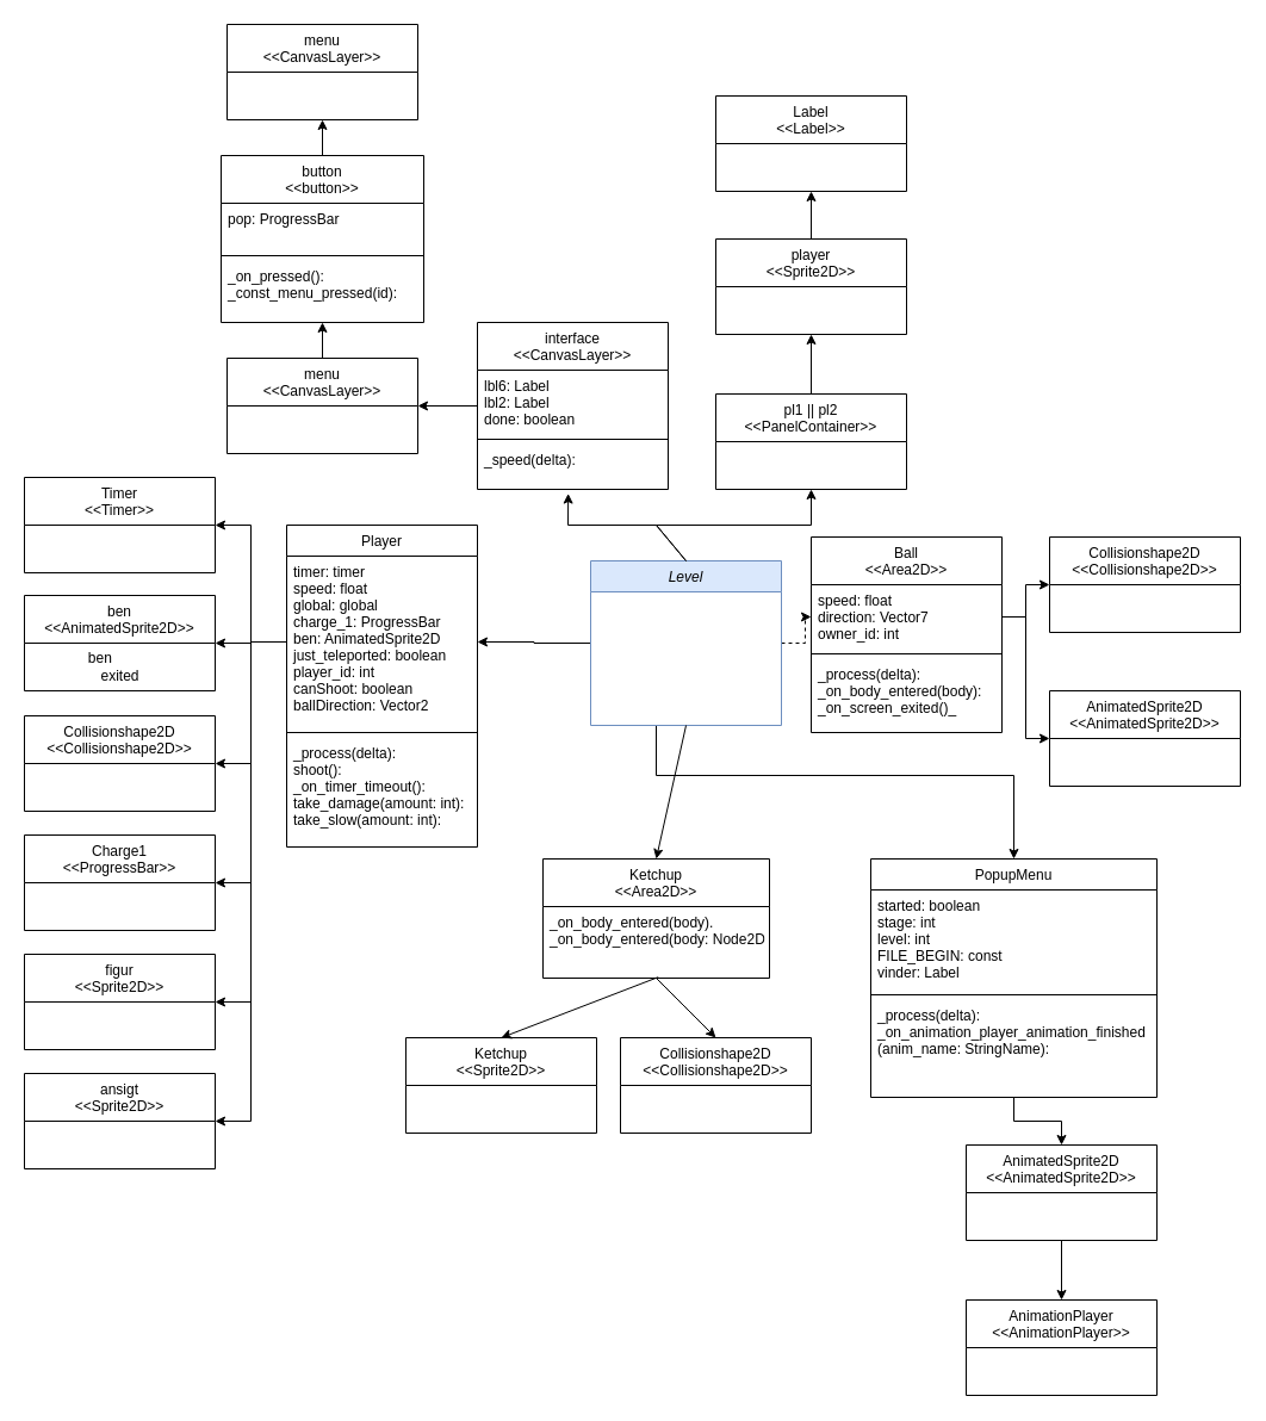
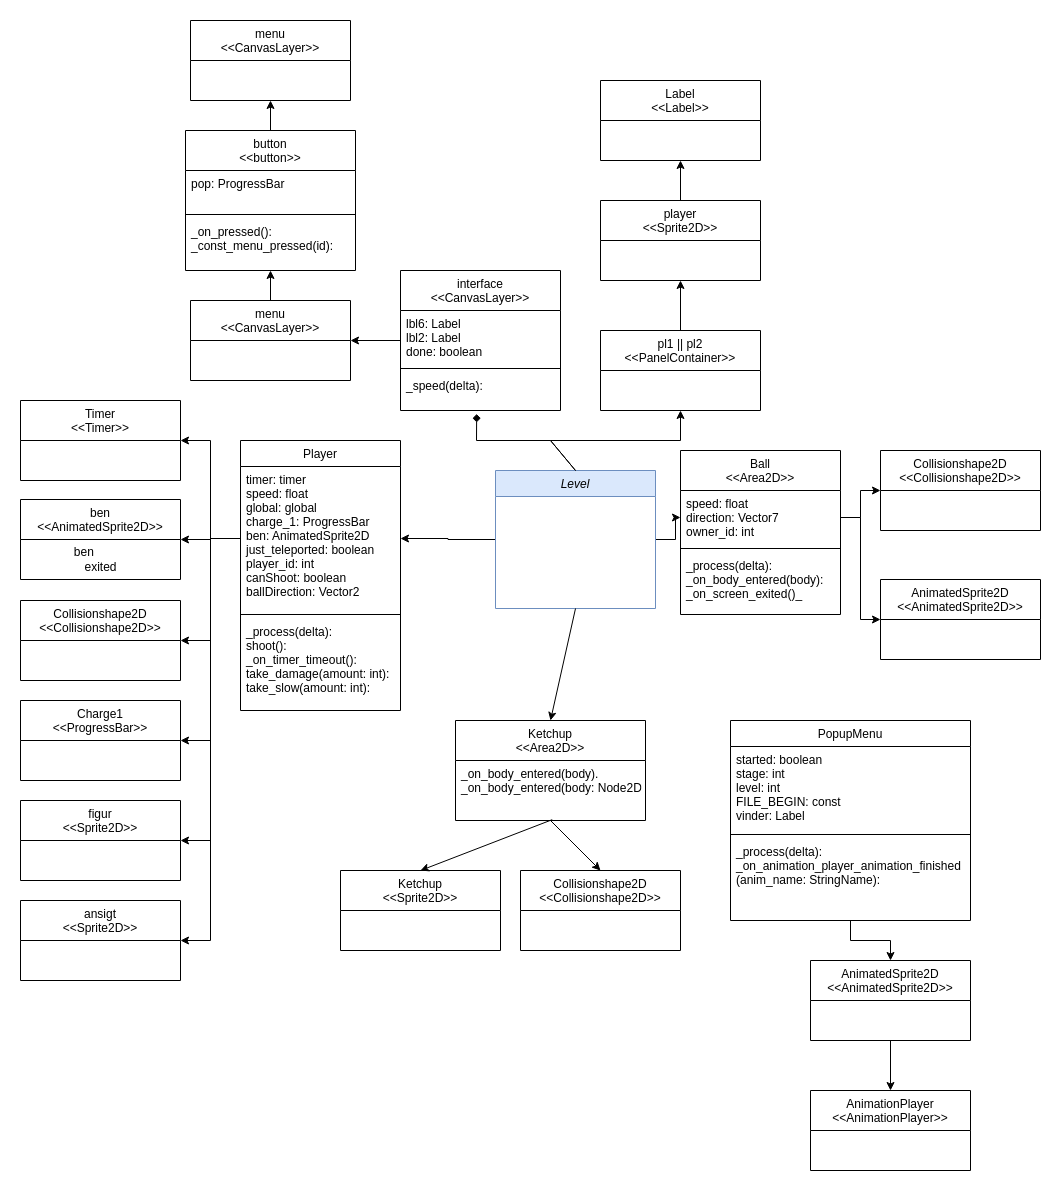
- <mxCell id="56" value="" style="endArrow=classic;html=1;rounded=0;exitX=0.5;exitY=0;exitDx=0;exitDy=0;entryX=0.476;entryY=1.093;entryDx=0;entryDy=0;entryPerimeter=0;" edge="1" parent="1" source="5" target="49"><mxGeometry width="50" height="50" relative="1" as="geometry"><mxPoint x="490" y="400" as="sourcePoint" /><mxPoint x="590" y="420" as="targetPoint" /><Array as="points"><mxPoint x="550" y="440" /><mxPoint x="476" y="440" /></Array></mxGeometry></mxCell>
+ <mxCell id="56" value="" style="endArrow=diamond;html=1;rounded=0;exitX=0.5;exitY=0;exitDx=0;exitDy=0;entryX=0.476;entryY=1.093;entryDx=0;entryDy=0;entryPerimeter=0;" edge="1" parent="1" source="5" target="49"><mxGeometry width="50" height="50" relative="1" as="geometry"><mxPoint x="490" y="400" as="sourcePoint" /><mxPoint x="590" y="420" as="targetPoint" /><Array as="points"><mxPoint x="550" y="440" /><mxPoint x="476" y="440" /></Array></mxGeometry></mxCell>
- <mxCell id="3" style="edgeStyle=orthogonalEdgeStyle;rounded=0;orthogonalLoop=1;jettySize=auto;html=1;entryX=0;entryY=0.5;entryDx=0;entryDy=0;dashed=1;" parent="1" source="5" target="7" edge="1"><mxGeometry relative="1" as="geometry"><mxPoint x="687.12" y="537.172" as="targetPoint" /></mxGeometry></mxCell>
+ <mxCell id="3" style="edgeStyle=orthogonalEdgeStyle;rounded=0;orthogonalLoop=1;jettySize=auto;html=1;entryX=0;entryY=0.5;entryDx=0;entryDy=0;" parent="1" source="5" target="7" edge="1"><mxGeometry relative="1" as="geometry"><mxPoint x="687.12" y="537.172" as="targetPoint" /></mxGeometry></mxCell>
- <mxCell id="4" style="edgeStyle=orthogonalEdgeStyle;rounded=0;orthogonalLoop=1;jettySize=auto;html=1;entryX=0.5;entryY=0;entryDx=0;entryDy=0;" parent="1" source="5" target="32" edge="1"><mxGeometry relative="1" as="geometry"><Array as="points"><mxPoint x="550" y="650" /><mxPoint x="850" y="650" /></Array></mxGeometry></mxCell>
